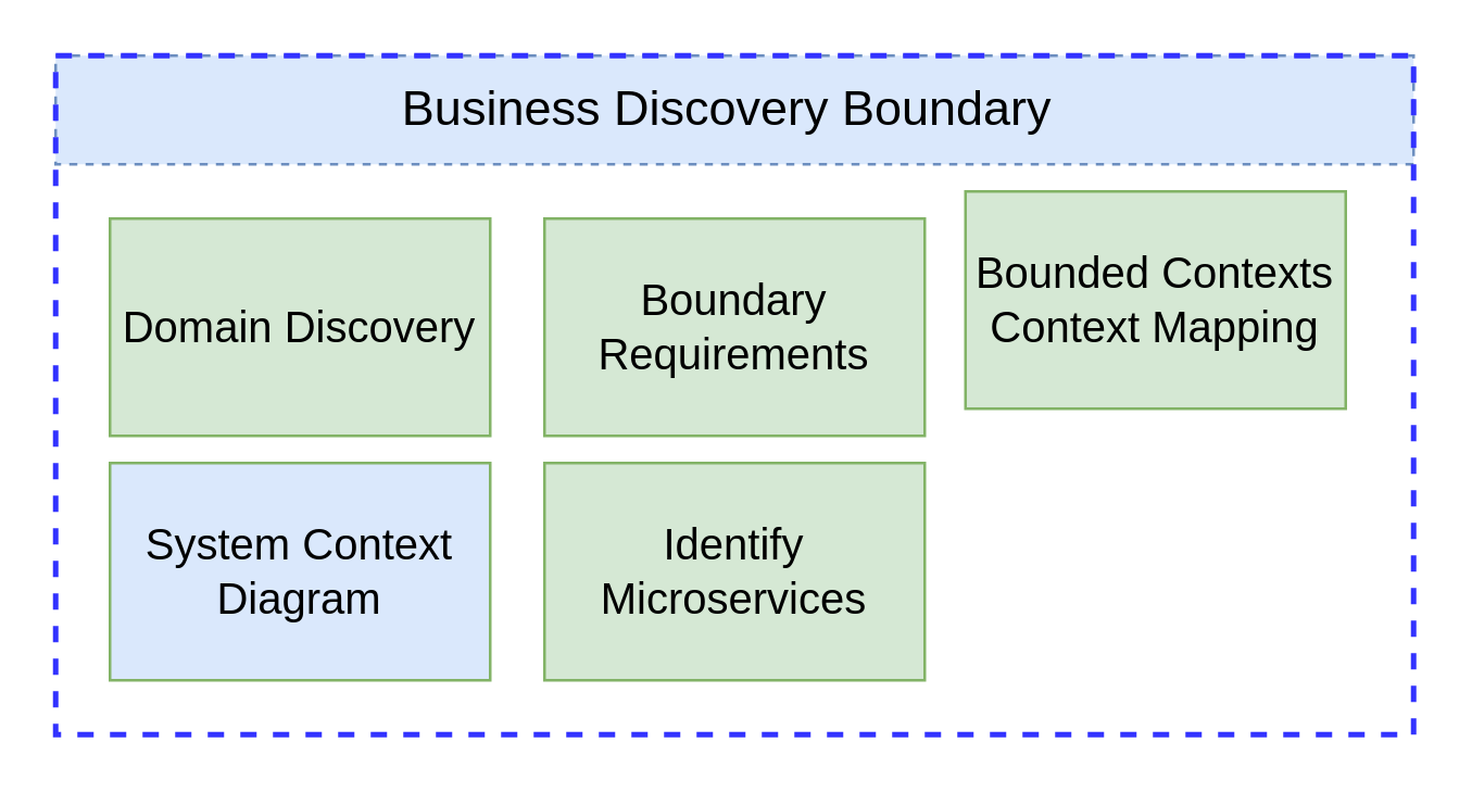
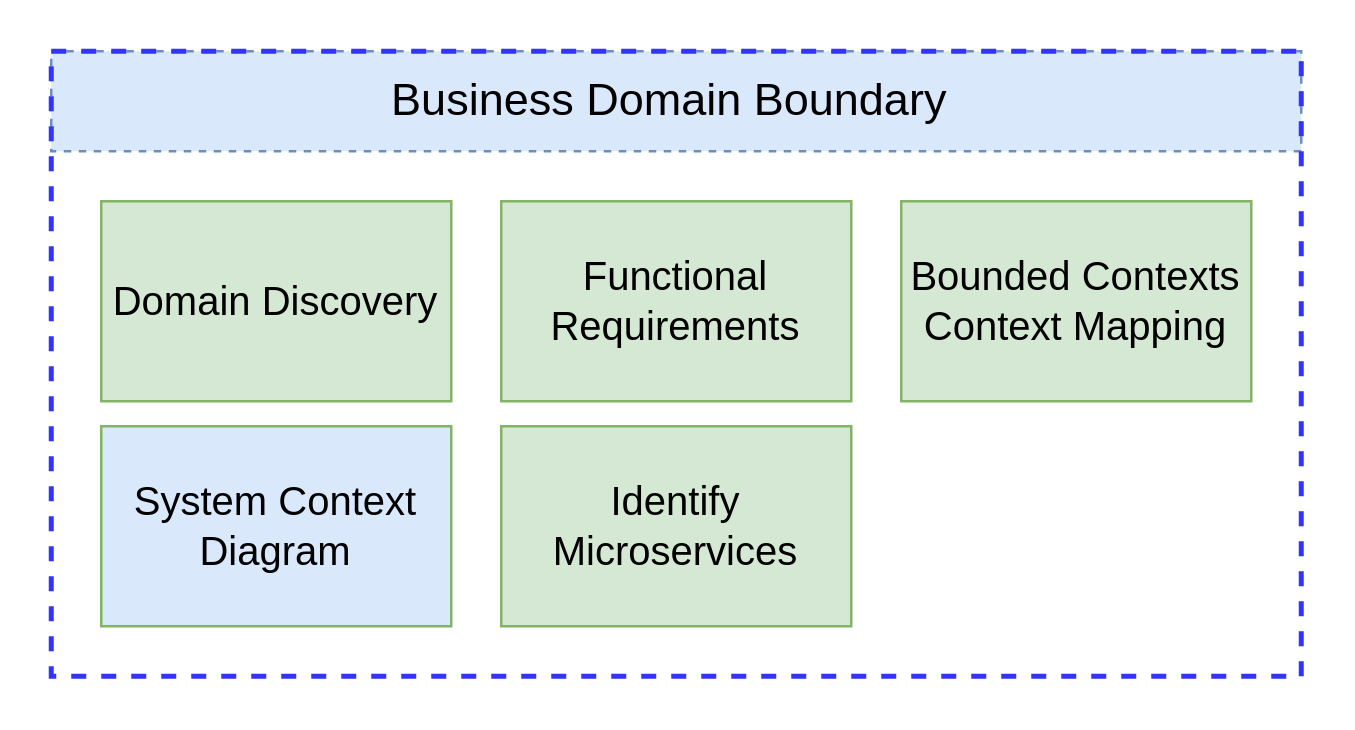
- <mxCell id="2" value="&lt;div&gt;&lt;font style=&quot;font-size: 18px&quot;&gt;Business Discovery Boundary&amp;nbsp;&lt;/font&gt;&lt;/div&gt;" style="text;html=1;strokeColor=#6c8ebf;fillColor=#dae8fc;align=center;verticalAlign=middle;whiteSpace=wrap;rounded=0;dashed=1;" vertex="1" parent="1"><mxGeometry x="20" y="20" width="500" height="40" as="geometry" /></mxCell>
+ <mxCell id="2" value="&lt;div&gt;&lt;font style=&quot;font-size: 18px&quot;&gt;Business Domain Boundary&amp;nbsp;&lt;/font&gt;&lt;/div&gt;" style="text;html=1;strokeColor=#6c8ebf;fillColor=#dae8fc;align=center;verticalAlign=middle;whiteSpace=wrap;rounded=0;dashed=1;" vertex="1" parent="1"><mxGeometry x="20" y="20" width="500" height="40" as="geometry" /></mxCell>
- <mxCell id="6" value="&lt;span style=&quot;font-size: 16px&quot;&gt;Bounded Contexts&lt;br&gt;Context Mapping&lt;/span&gt;" style="rounded=0;whiteSpace=wrap;html=1;fillColor=#d5e8d4;strokeColor=#82b366;" parent="1" vertex="1"><mxGeometry x="355" y="70" width="140" height="80" as="geometry" /></mxCell>
+ <mxCell id="6" value="&lt;span style=&quot;font-size: 16px&quot;&gt;Bounded Contexts&lt;br&gt;Context Mapping&lt;/span&gt;" style="rounded=0;whiteSpace=wrap;html=1;fillColor=#d5e8d4;strokeColor=#82b366;" parent="1" vertex="1"><mxGeometry x="360" y="80" width="140" height="80" as="geometry" /></mxCell>
- <mxCell id="5" value="&lt;span style=&quot;font-size: 16px&quot;&gt;Boundary Requirements&lt;/span&gt;" style="rounded=0;whiteSpace=wrap;html=1;fillColor=#d5e8d4;strokeColor=#82b366;" parent="1" vertex="1"><mxGeometry x="200" y="80" width="140" height="80" as="geometry" /></mxCell>
+ <mxCell id="5" value="&lt;span style=&quot;font-size: 16px&quot;&gt;Functional Requirements&lt;/span&gt;" style="rounded=0;whiteSpace=wrap;html=1;fillColor=#d5e8d4;strokeColor=#82b366;" parent="1" vertex="1"><mxGeometry x="200" y="80" width="140" height="80" as="geometry" /></mxCell>
